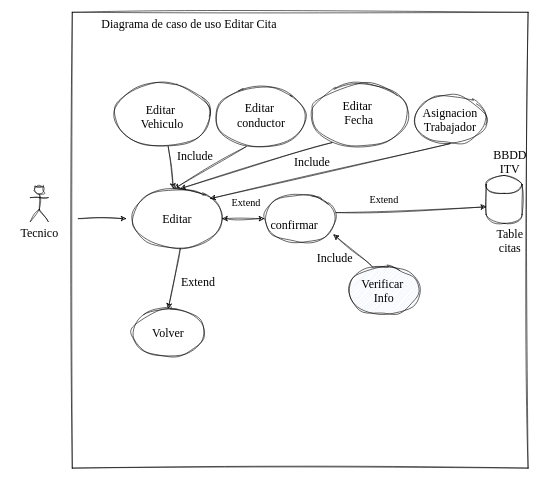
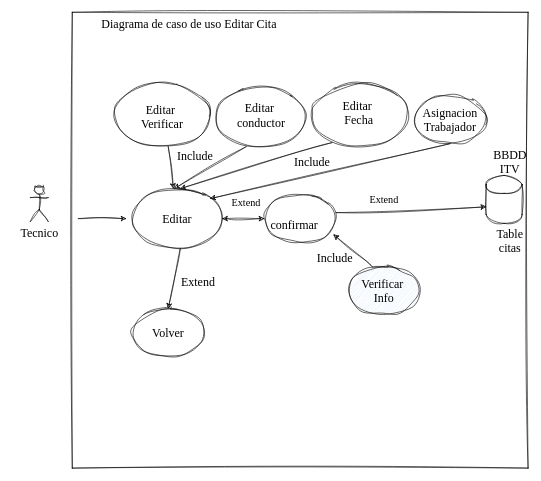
- <mxCell id="15" value="Editar&amp;nbsp;&lt;br&gt;Vehiculo" style="text;html=1;strokeColor=none;fillColor=none;align=center;verticalAlign=middle;whiteSpace=wrap;rounded=0;fontSize=20;fontFamily=Architects Daughter;" parent="1" vertex="1"><mxGeometry x="215" y="159" width="110" height="70" as="geometry" /></mxCell>
+ <mxCell id="15" value="Editar&amp;nbsp;&lt;br&gt;Verificar" style="text;html=1;strokeColor=none;fillColor=none;align=center;verticalAlign=middle;whiteSpace=wrap;rounded=0;fontSize=20;fontFamily=Architects Daughter;" parent="1" vertex="1"><mxGeometry x="215" y="159" width="110" height="70" as="geometry" /></mxCell>
